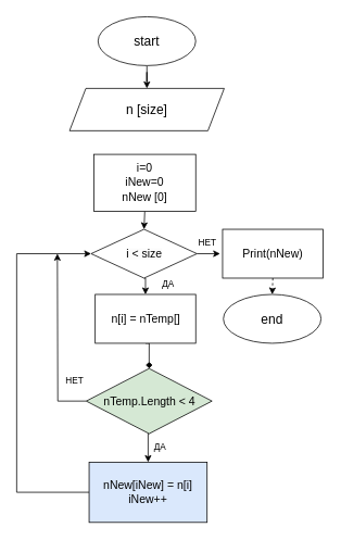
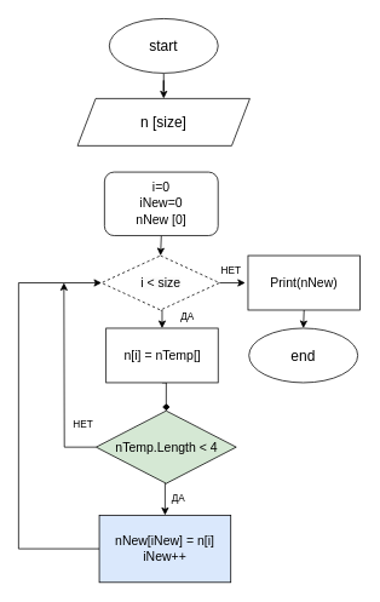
- <mxCell id="18" value="&lt;font style=&quot;font-size: 14px;&quot;&gt;i=0&lt;br style=&quot;border-color: var(--border-color);&quot;&gt;iNew=0&lt;br&gt;nNew [0]&lt;/font&gt;&lt;span style=&quot;font-size: 16px;&quot;&gt;&lt;br&gt;&lt;/span&gt;" style="rounded=0;whiteSpace=wrap;html=1;" vertex="1" parent="1"><mxGeometry x="114.75" y="189" width="125.25" height="70" as="geometry" /></mxCell>
+ <mxCell id="18" value="&lt;font style=&quot;font-size: 14px;&quot;&gt;i=0&lt;br style=&quot;border-color: var(--border-color);&quot;&gt;iNew=0&lt;br&gt;nNew [0]&lt;/font&gt;&lt;span style=&quot;font-size: 16px;&quot;&gt;&lt;br&gt;&lt;/span&gt;" style="whiteSpace=wrap;html=1;rounded=1;" vertex="1" parent="1"><mxGeometry x="114.75" y="189" width="125.25" height="70" as="geometry" /></mxCell>
- <mxCell id="7" value="&lt;span style=&quot;color: rgb(0, 0, 0); font-family: Helvetica; font-style: normal; font-variant-ligatures: normal; font-variant-caps: normal; font-weight: 400; letter-spacing: normal; orphans: 2; text-align: center; text-indent: 0px; text-transform: none; widows: 2; word-spacing: 0px; -webkit-text-stroke-width: 0px; background-color: rgb(251, 251, 251); text-decoration-thickness: initial; text-decoration-style: initial; text-decoration-color: initial; float: none; display: inline !important;&quot;&gt;&lt;font style=&quot;font-size: 14px;&quot;&gt;i &amp;lt; size&lt;/font&gt;&lt;/span&gt;" style="rhombus;whiteSpace=wrap;html=1;" vertex="1" parent="1"><mxGeometry x="111.5" y="281" width="130" height="60" as="geometry" /></mxCell>
+ <mxCell id="7" value="&lt;span style=&quot;color: rgb(0, 0, 0); font-family: Helvetica; font-style: normal; font-variant-ligatures: normal; font-variant-caps: normal; font-weight: 400; letter-spacing: normal; orphans: 2; text-align: center; text-indent: 0px; text-transform: none; widows: 2; word-spacing: 0px; -webkit-text-stroke-width: 0px; background-color: rgb(251, 251, 251); text-decoration-thickness: initial; text-decoration-style: initial; text-decoration-color: initial; float: none; display: inline !important;&quot;&gt;&lt;font style=&quot;font-size: 14px;&quot;&gt;i &amp;lt; size&lt;/font&gt;&lt;/span&gt;" style="rhombus;whiteSpace=wrap;html=1;dashed=1;" vertex="1" parent="1"><mxGeometry x="111.5" y="281" width="130" height="60" as="geometry" /></mxCell>
- <mxCell id="19" style="edgeStyle=orthogonalEdgeStyle;rounded=0;orthogonalLoop=1;jettySize=auto;html=1;exitX=0.5;exitY=1;exitDx=0;exitDy=0;entryX=0.5;entryY=0;entryDx=0;entryDy=0;dashed=1;" edge="1" parent="1" source="20" target="21"><mxGeometry relative="1" as="geometry" /></mxCell>
+ <mxCell id="19" style="edgeStyle=orthogonalEdgeStyle;rounded=0;orthogonalLoop=1;jettySize=auto;html=1;exitX=0.5;exitY=1;exitDx=0;exitDy=0;entryX=0.5;entryY=0;entryDx=0;entryDy=0;" edge="1" parent="1" source="20" target="21"><mxGeometry relative="1" as="geometry" /></mxCell>
